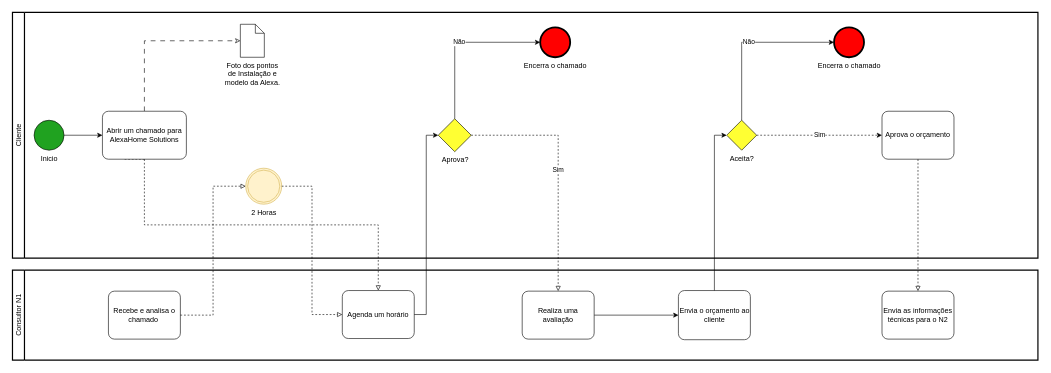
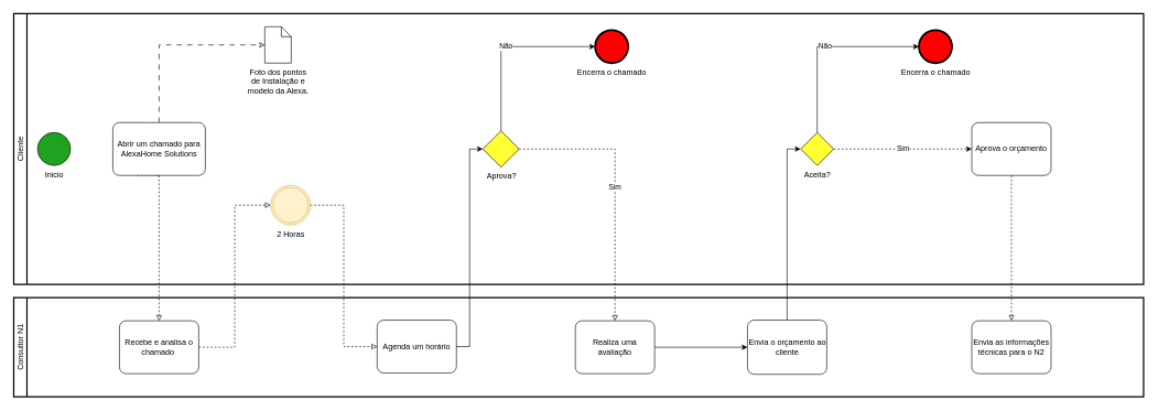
- <mxCell id="11" style="edgeStyle=orthogonalEdgeStyle;rounded=0;orthogonalLoop=1;jettySize=auto;html=1;exitX=1;exitY=0.5;exitDx=0;exitDy=0;exitPerimeter=0;entryX=0;entryY=0.5;entryDx=0;entryDy=0;entryPerimeter=0;" edge="1" parent="9" source="12" target="15"><mxGeometry relative="1" as="geometry" /></mxCell>
- <mxCell id="28" style="edgeStyle=orthogonalEdgeStyle;rounded=0;orthogonalLoop=1;jettySize=auto;html=1;exitX=0.5;exitY=1;exitDx=0;exitDy=0;exitPerimeter=0;endArrow=block;endFill=0;dashed=1;" edge="1" parent="1" source="15" target="8"><mxGeometry relative="1" as="geometry" /></mxCell>
+ <mxCell id="28" style="edgeStyle=orthogonalEdgeStyle;rounded=0;orthogonalLoop=1;jettySize=auto;html=1;exitX=0.5;exitY=1;exitDx=0;exitDy=0;exitPerimeter=0;entryX=0.5;entryY=0;entryDx=0;entryDy=0;entryPerimeter=0;endArrow=block;endFill=0;dashed=1;" edge="1" parent="1" source="15" target="3"><mxGeometry relative="1" as="geometry" /></mxCell>
